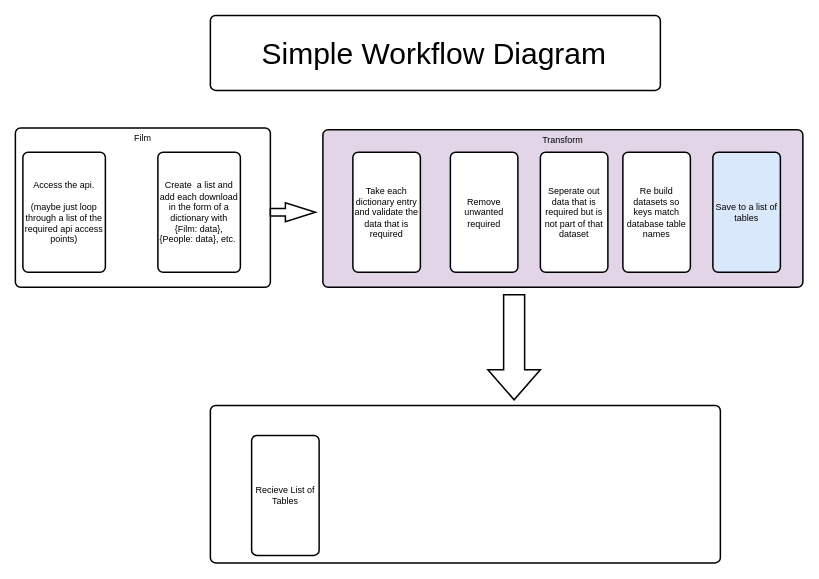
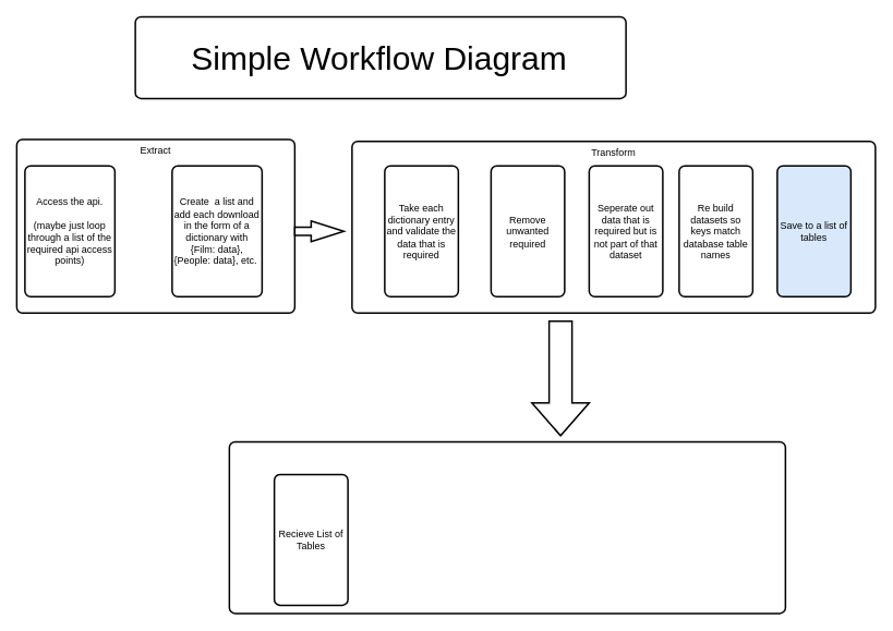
- <mxCell id="15" value="&lt;font style=&quot;font-size: 40px;&quot;&gt;Simple Workflow Diagram&lt;/font&gt;&amp;nbsp;" style="rounded=1;whiteSpace=wrap;html=1;absoluteArcSize=1;arcSize=14;strokeWidth=2;" vertex="1" parent="1"><mxGeometry x="280" y="20" width="600" height="100" as="geometry" /></mxCell>
+ <mxCell id="15" value="&lt;font style=&quot;font-size: 40px;&quot;&gt;Simple Workflow Diagram&lt;/font&gt;&amp;nbsp;" style="rounded=1;whiteSpace=wrap;html=1;absoluteArcSize=1;arcSize=14;strokeWidth=2;" vertex="1" parent="1"><mxGeometry x="165" y="20" width="600" height="100" as="geometry" /></mxCell>
- <mxCell id="3" value="Film" style="rounded=1;whiteSpace=wrap;html=1;absoluteArcSize=1;arcSize=14;strokeWidth=2;verticalAlign=top;" vertex="1" parent="1"><mxGeometry x="20" y="170" width="340" height="212.5" as="geometry" /></mxCell>
+ <mxCell id="3" value="Extract" style="rounded=1;whiteSpace=wrap;html=1;absoluteArcSize=1;arcSize=14;strokeWidth=2;verticalAlign=top;" vertex="1" parent="1"><mxGeometry x="20" y="170" width="340" height="212.5" as="geometry" /></mxCell>
- <mxCell id="2" value="Transform" style="rounded=1;whiteSpace=wrap;html=1;absoluteArcSize=1;arcSize=14;strokeWidth=2;verticalAlign=top;fillColor=#e1d5e7;" vertex="1" parent="1"><mxGeometry x="430" y="172.5" width="640" height="210" as="geometry" /></mxCell>
+ <mxCell id="2" value="Transform" style="rounded=1;whiteSpace=wrap;html=1;absoluteArcSize=1;arcSize=14;strokeWidth=2;verticalAlign=top;" vertex="1" parent="1"><mxGeometry x="430" y="172.5" width="640" height="210" as="geometry" /></mxCell>
